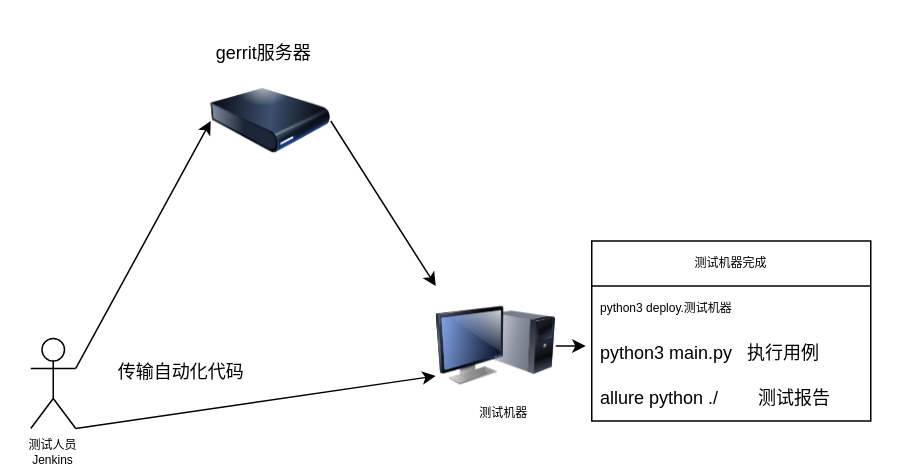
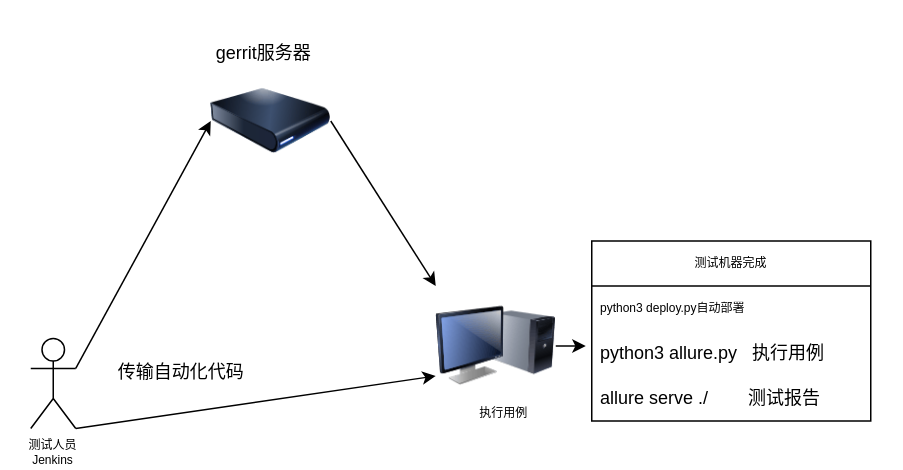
- <mxCell id="13" value="python3 deploy.测试机器" style="text;strokeColor=none;fillColor=none;align=left;verticalAlign=middle;spacingLeft=4;spacingRight=4;overflow=hidden;points=[[0,0.5],[1,0.5]];portConstraint=eastwest;rotatable=0;whiteSpace=wrap;html=1;fontSize=8;" vertex="1" parent="12"><mxGeometry y="30" width="186" height="30" as="geometry" /></mxCell>
+ <mxCell id="13" value="python3 deploy.py自动部署" style="text;strokeColor=none;fillColor=none;align=left;verticalAlign=middle;spacingLeft=4;spacingRight=4;overflow=hidden;points=[[0,0.5],[1,0.5]];portConstraint=eastwest;rotatable=0;whiteSpace=wrap;html=1;fontSize=8;" vertex="1" parent="12"><mxGeometry y="30" width="186" height="30" as="geometry" /></mxCell>
- <mxCell id="14" value="python3 main.py&amp;nbsp; &amp;nbsp;执行用例" style="text;strokeColor=none;fillColor=none;align=left;verticalAlign=middle;spacingLeft=4;spacingRight=4;overflow=hidden;points=[[0,0.5],[1,0.5]];portConstraint=eastwest;rotatable=0;whiteSpace=wrap;html=1;" vertex="1" parent="12"><mxGeometry y="60" width="186" height="30" as="geometry" /></mxCell>
+ <mxCell id="14" value="python3 allure.py&amp;nbsp; &amp;nbsp;执行用例" style="text;strokeColor=none;fillColor=none;align=left;verticalAlign=middle;spacingLeft=4;spacingRight=4;overflow=hidden;points=[[0,0.5],[1,0.5]];portConstraint=eastwest;rotatable=0;whiteSpace=wrap;html=1;" vertex="1" parent="12"><mxGeometry y="60" width="186" height="30" as="geometry" /></mxCell>
- <mxCell id="15" value="allure python ./&amp;nbsp; &amp;nbsp; &amp;nbsp; &amp;nbsp; 测试报告" style="text;strokeColor=none;fillColor=none;align=left;verticalAlign=middle;spacingLeft=4;spacingRight=4;overflow=hidden;points=[[0,0.5],[1,0.5]];portConstraint=eastwest;rotatable=0;whiteSpace=wrap;html=1;" vertex="1" parent="12"><mxGeometry y="90" width="186" height="30" as="geometry" /></mxCell>
+ <mxCell id="15" value="allure serve ./&amp;nbsp; &amp;nbsp; &amp;nbsp; &amp;nbsp; 测试报告" style="text;strokeColor=none;fillColor=none;align=left;verticalAlign=middle;spacingLeft=4;spacingRight=4;overflow=hidden;points=[[0,0.5],[1,0.5]];portConstraint=eastwest;rotatable=0;whiteSpace=wrap;html=1;" vertex="1" parent="12"><mxGeometry y="90" width="186" height="30" as="geometry" /></mxCell>
- <mxCell id="11" value="测试机器" style="text;html=1;align=center;verticalAlign=middle;resizable=0;points=[];autosize=1;strokeColor=none;fillColor=none;fontSize=8;" vertex="1" parent="1"><mxGeometry x="300" y="260" width="70" height="30" as="geometry" /></mxCell>
+ <mxCell id="11" value="执行用例" style="text;html=1;align=center;verticalAlign=middle;resizable=0;points=[];autosize=1;strokeColor=none;fillColor=none;fontSize=8;" vertex="1" parent="1"><mxGeometry x="300" y="260" width="70" height="30" as="geometry" /></mxCell>
